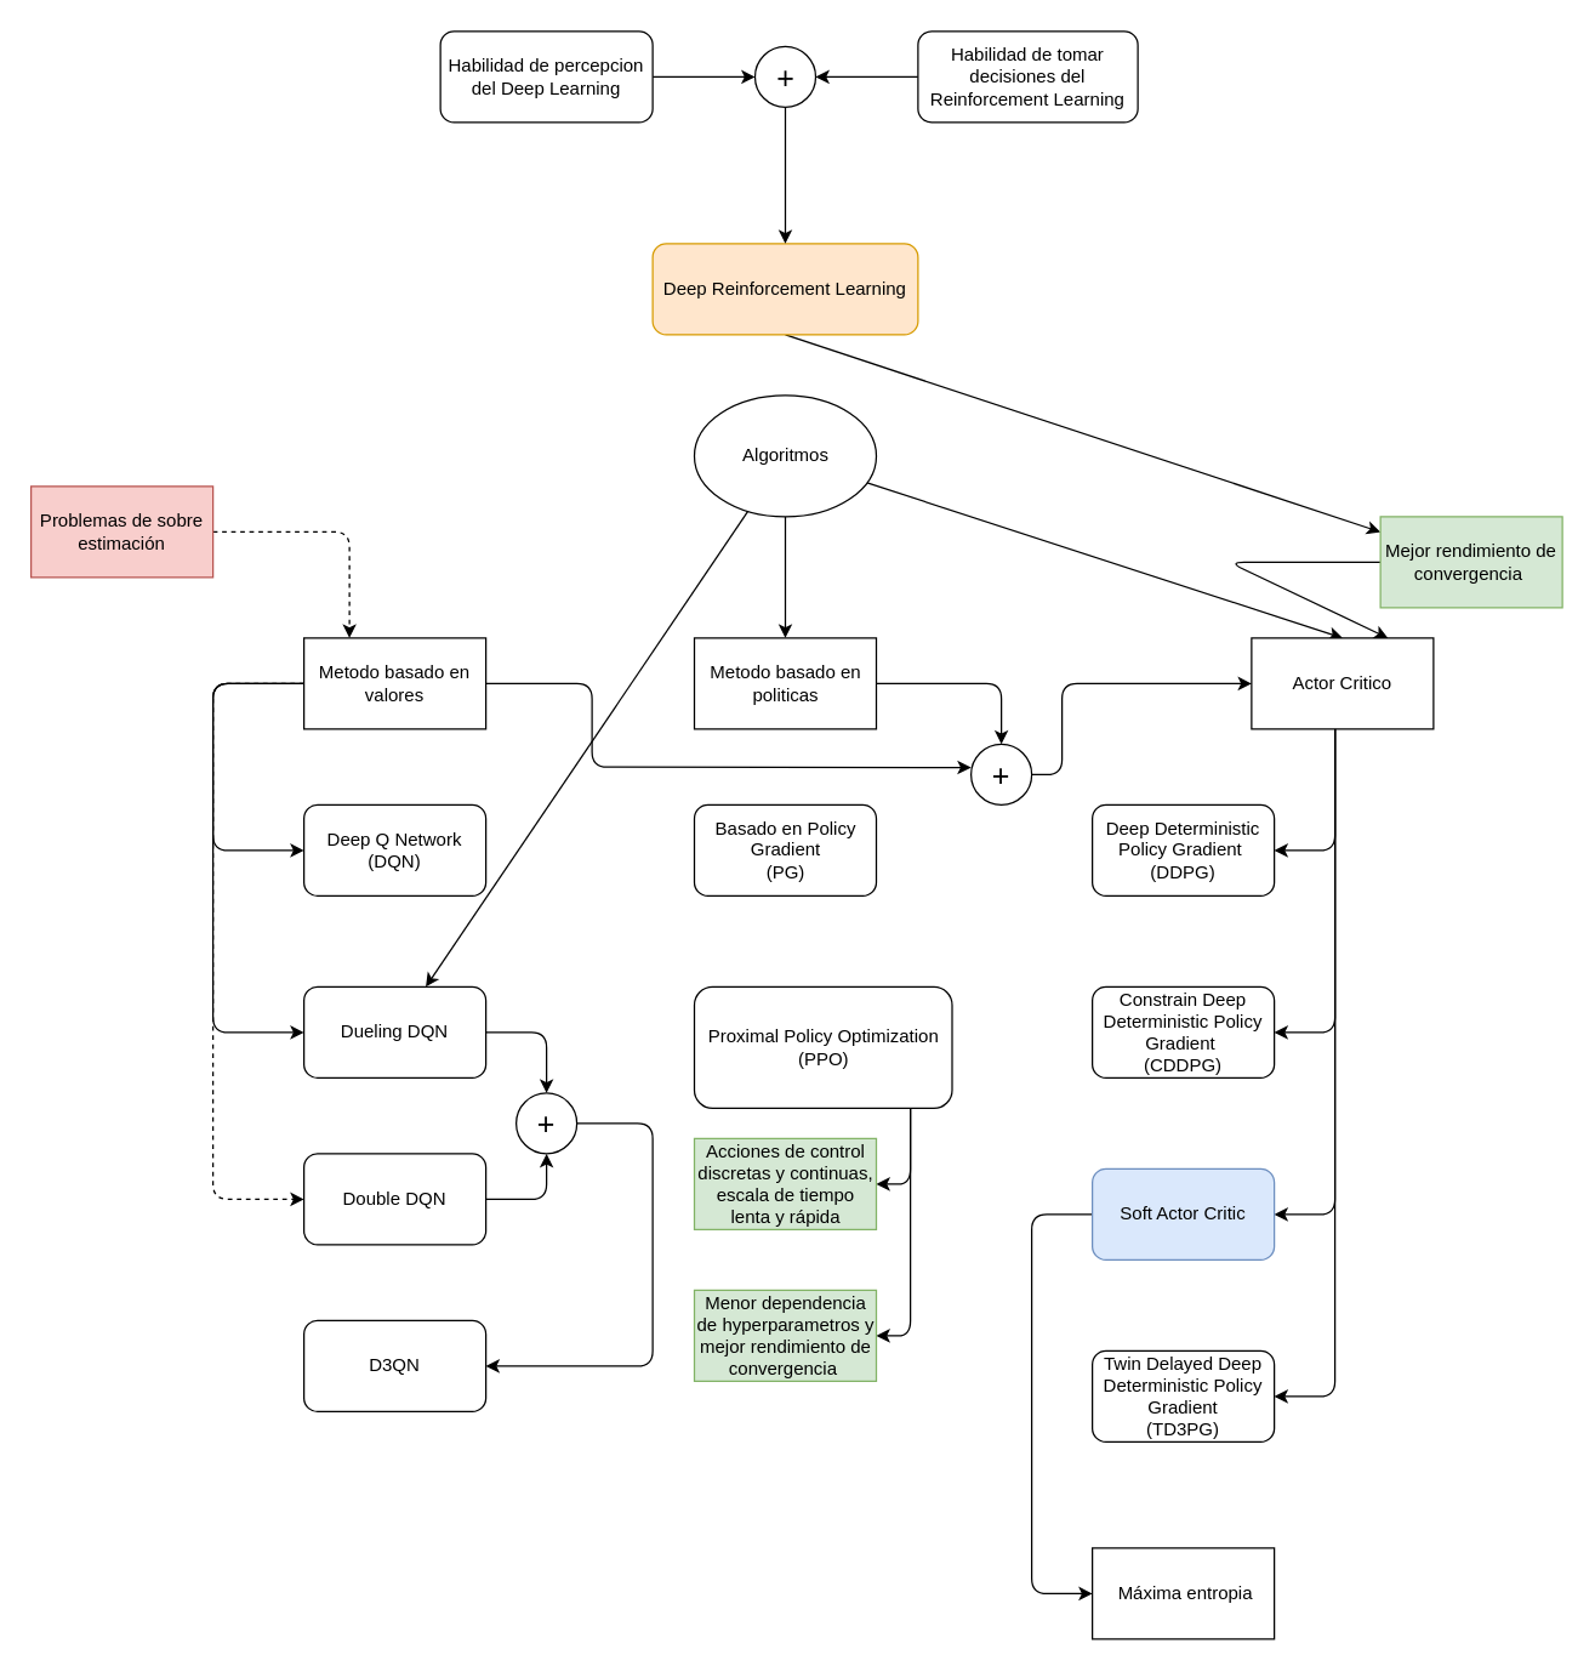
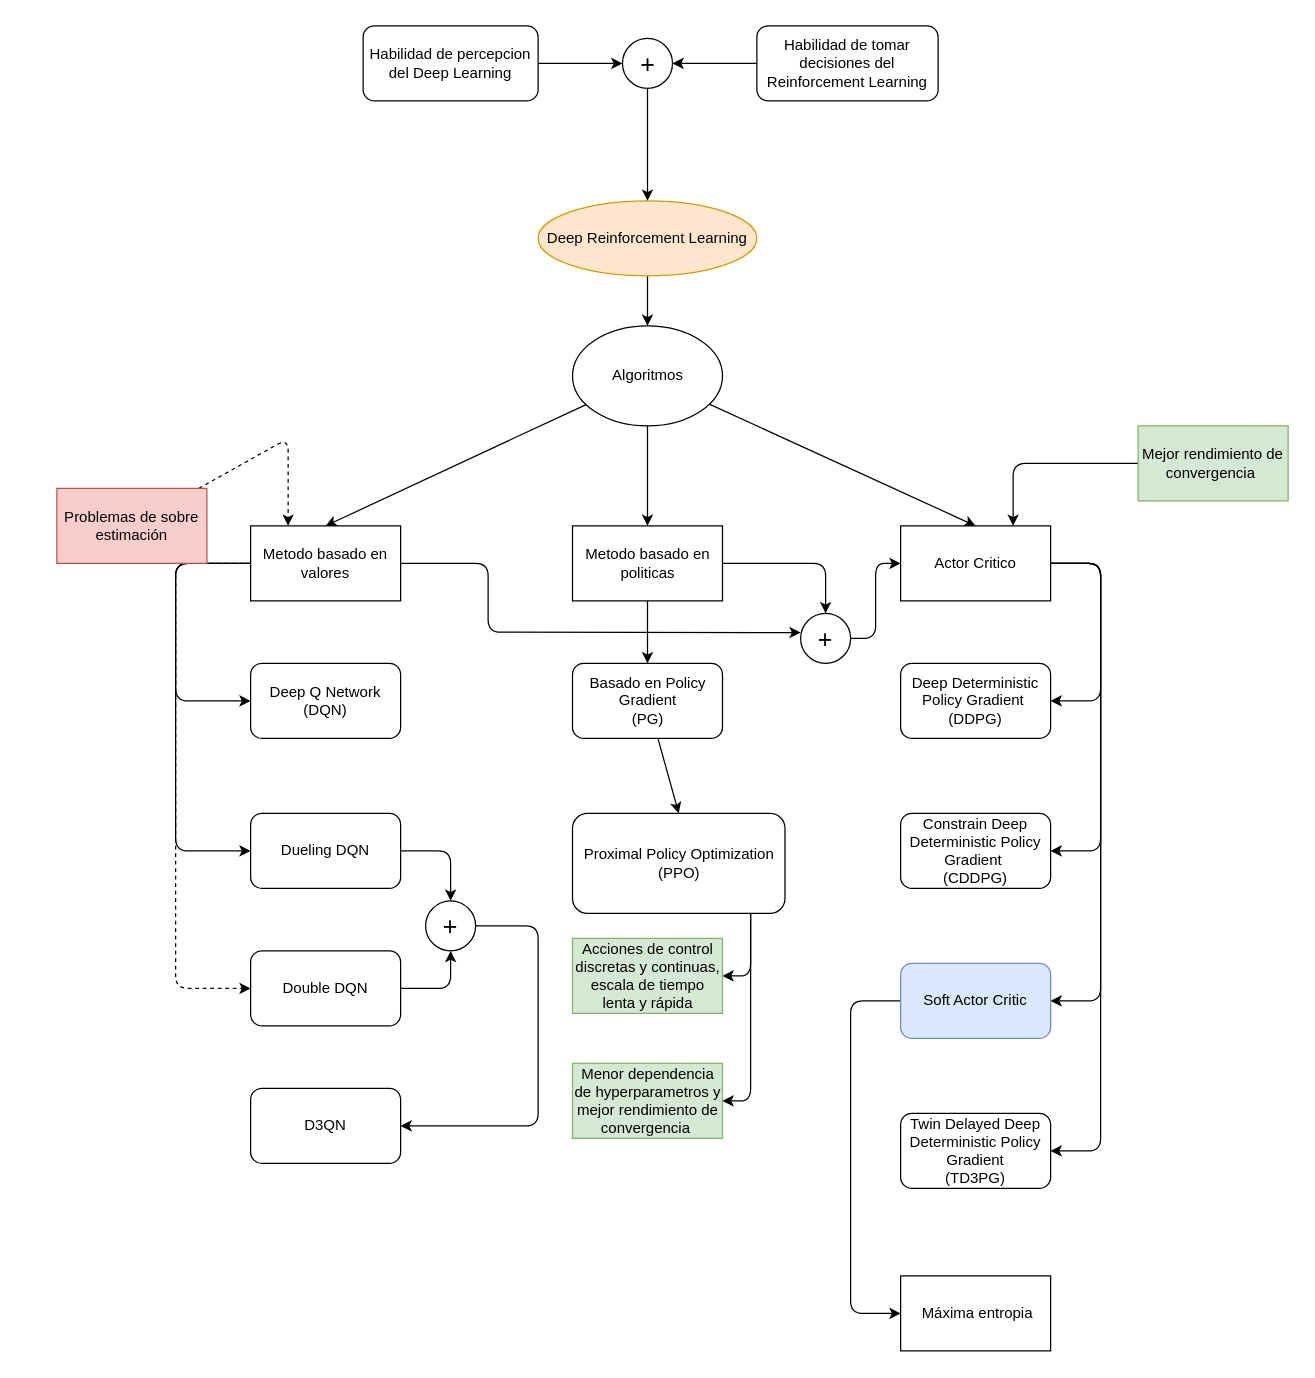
- <mxCell id="3" value="Deep Reinforcement Learning" style="rounded=1;whiteSpace=wrap;html=1;fillColor=#ffe6cc;strokeColor=#d79b00;" vertex="1" parent="1"><mxGeometry x="430" y="160" width="175" height="60" as="geometry" /></mxCell>
+ <mxCell id="3" value="Deep Reinforcement Learning" style="ellipse;whiteSpace=wrap;html=1;fillColor=#ffe6cc;strokeColor=#d79b00;" vertex="1" parent="1"><mxGeometry x="430" y="160" width="175" height="60" as="geometry" /></mxCell>
- <mxCell id="2" style="edgeStyle=none;html=1;exitX=0.5;exitY=1;exitDx=0;exitDy=0;" edge="1" parent="1" source="3" target="52"><mxGeometry relative="1" as="geometry" /></mxCell>
+ <mxCell id="2" style="edgeStyle=none;html=1;exitX=0.5;exitY=1;exitDx=0;exitDy=0;entryX=0.5;entryY=0;entryDx=0;entryDy=0;" edge="1" parent="1" source="3" target="11"><mxGeometry relative="1" as="geometry" /></mxCell>
- <mxCell id="48" value="Problemas de sobre estimación" style="rounded=0;whiteSpace=wrap;html=1;fillColor=#f8cecc;strokeColor=#b85450;" vertex="1" parent="1"><mxGeometry x="20" y="320" width="120" height="60" as="geometry" /></mxCell>
+ <mxCell id="48" value="Problemas de sobre estimación" style="rounded=0;whiteSpace=wrap;html=1;fillColor=#f8cecc;strokeColor=#b85450;" vertex="1" parent="1"><mxGeometry x="45" y="390" width="120" height="60" as="geometry" /></mxCell>
- <mxCell id="21" value="Actor Critico" style="rounded=0;whiteSpace=wrap;html=1;" vertex="1" parent="1"><mxGeometry x="825" y="420" width="120" height="60" as="geometry" /></mxCell>
+ <mxCell id="21" value="Actor Critico" style="rounded=0;whiteSpace=wrap;html=1;" vertex="1" parent="1"><mxGeometry x="720" y="420" width="120" height="60" as="geometry" /></mxCell>
+ <mxCell id="14" style="edgeStyle=none;html=1;entryX=0.5;entryY=0;entryDx=0;entryDy=0;" edge="1" parent="1" source="16" target="34"><mxGeometry relative="1" as="geometry" /></mxCell>
- <mxCell id="9" style="edgeStyle=none;html=1;" edge="1" parent="1" source="11" target="24"><mxGeometry relative="1" as="geometry" /></mxCell>
+ <mxCell id="9" style="edgeStyle=none;html=1;entryX=0.5;entryY=0;entryDx=0;entryDy=0;" edge="1" parent="1" source="11" target="13"><mxGeometry relative="1" as="geometry" /></mxCell>
+ <mxCell id="33" style="edgeStyle=none;html=1;entryX=0.5;entryY=0;entryDx=0;entryDy=0;" edge="1" parent="1" source="34" target="37"><mxGeometry relative="1" as="geometry" /></mxCell>
